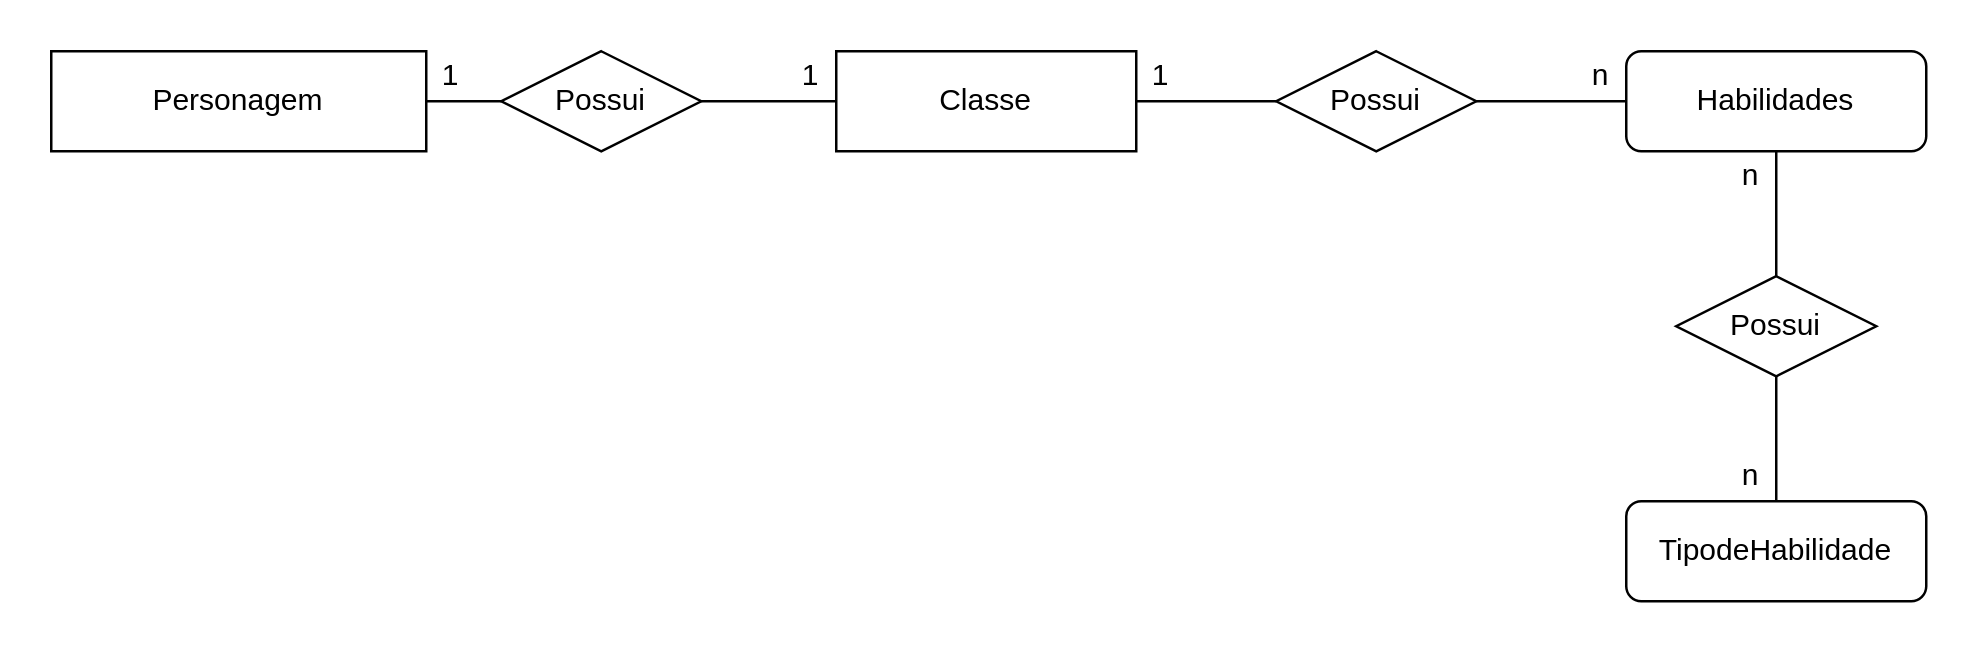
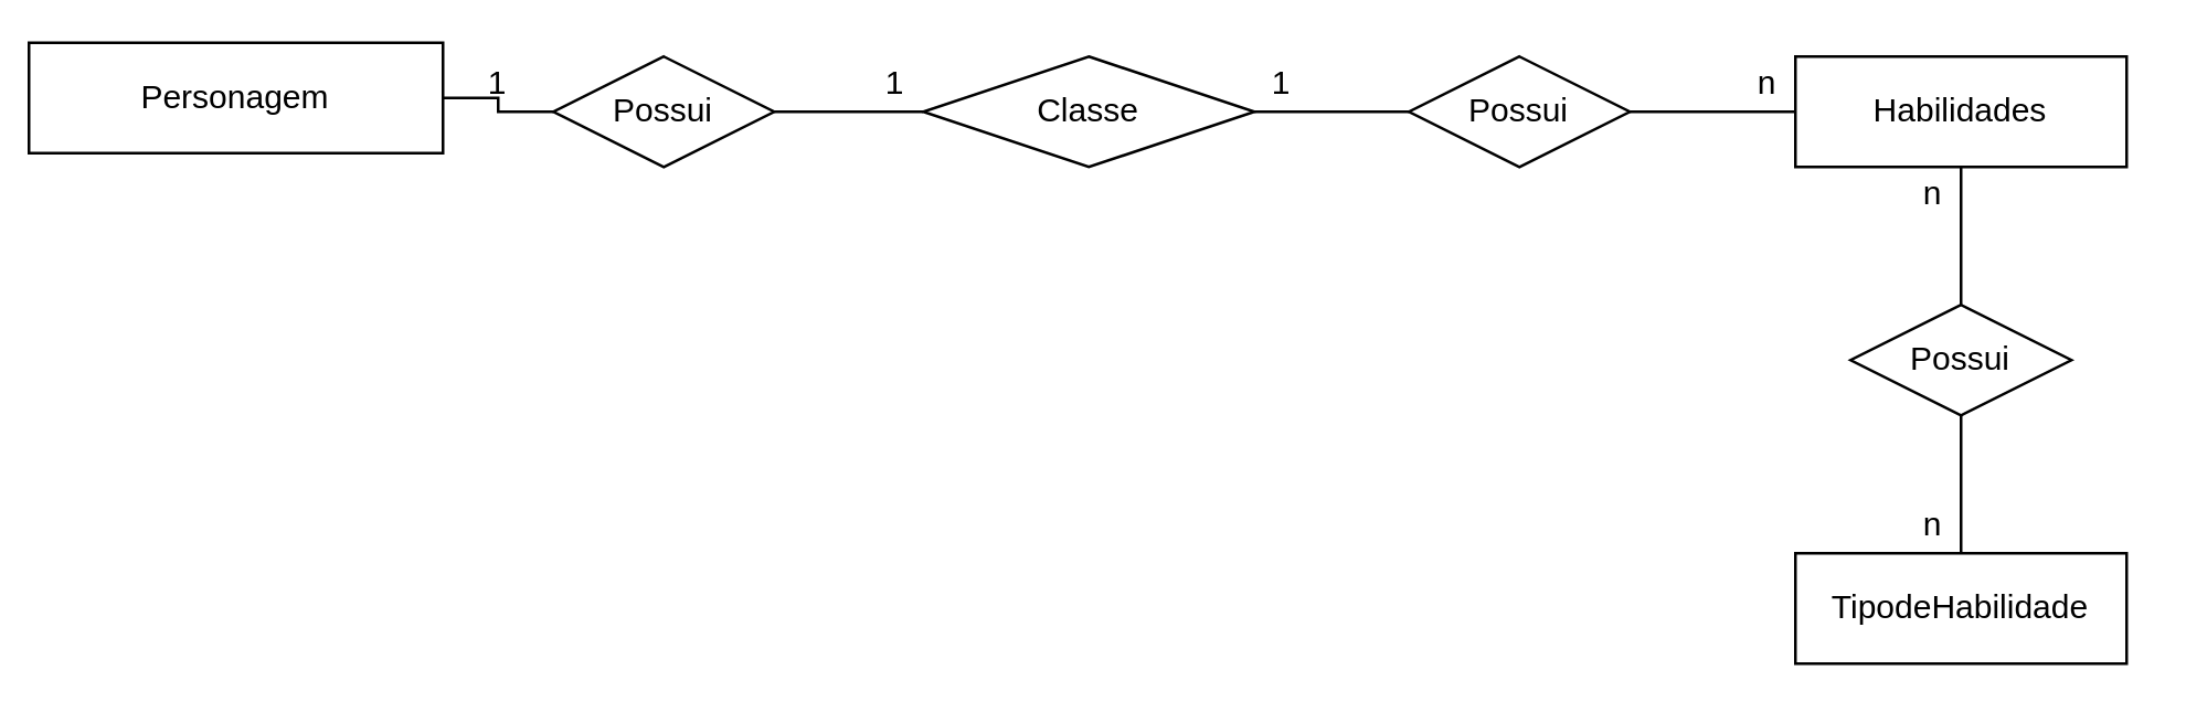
- <mxCell id="3" value="Personagem" style="rounded=0;whiteSpace=wrap;html=1;" parent="1" vertex="1"><mxGeometry x="20" y="20" width="150" height="40" as="geometry" /></mxCell>
+ <mxCell id="3" value="Personagem" style="rounded=0;whiteSpace=wrap;html=1;" parent="1" vertex="1"><mxGeometry x="10" y="15" width="150" height="40" as="geometry" /></mxCell>
- <mxCell id="7" value="Classe" style="rounded=0;whiteSpace=wrap;html=1;" parent="1" vertex="1"><mxGeometry x="334" y="20" width="120" height="40" as="geometry" /></mxCell>
+ <mxCell id="7" value="Classe" style="rhombus;whiteSpace=wrap;html=1;" parent="1" vertex="1"><mxGeometry x="334" y="20" width="120" height="40" as="geometry" /></mxCell>
- <mxCell id="13" value="Habilidades" style="whiteSpace=wrap;html=1;rounded=1;" parent="1" vertex="1"><mxGeometry x="650" y="20" width="120" height="40" as="geometry" /></mxCell>
+ <mxCell id="13" value="Habilidades" style="rounded=0;whiteSpace=wrap;html=1;" parent="1" vertex="1"><mxGeometry x="650" y="20" width="120" height="40" as="geometry" /></mxCell>
- <mxCell id="18" value="TipodeHabilidade" style="whiteSpace=wrap;html=1;rounded=1;" parent="1" vertex="1"><mxGeometry x="650" y="200" width="120" height="40" as="geometry" /></mxCell>
+ <mxCell id="18" value="TipodeHabilidade" style="rounded=0;whiteSpace=wrap;html=1;" parent="1" vertex="1"><mxGeometry x="650" y="200" width="120" height="40" as="geometry" /></mxCell>
